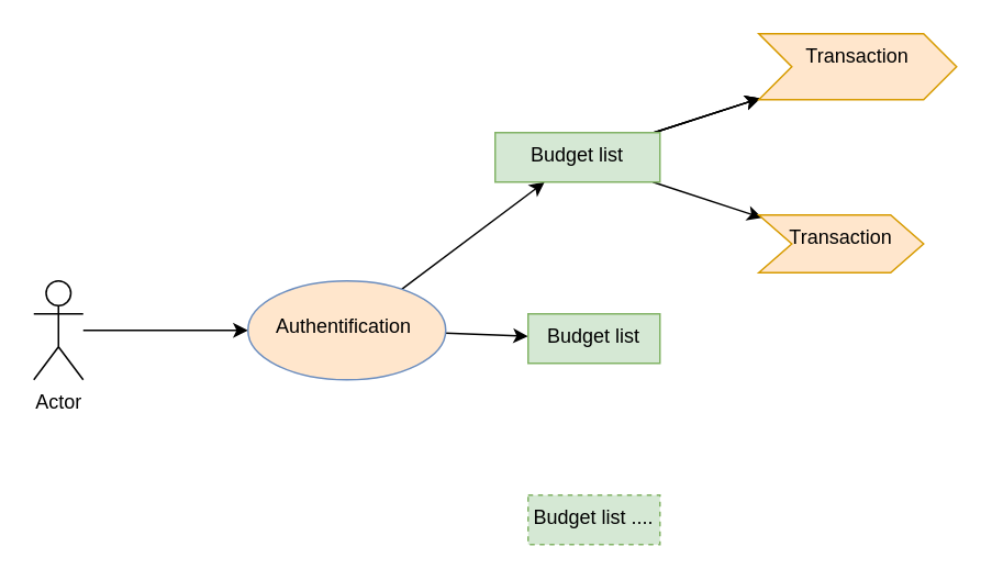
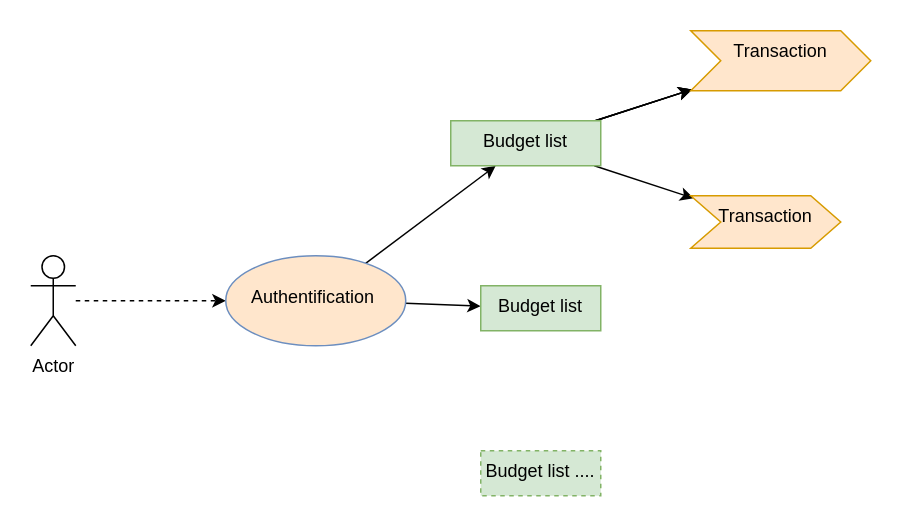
- <mxCell id="2" value="" style="edgeStyle=none;html=1;" edge="1" parent="1" source="3" target="6"><mxGeometry relative="1" as="geometry" /></mxCell>
+ <mxCell id="2" value="" style="edgeStyle=none;html=1;dashed=1;" edge="1" parent="1" source="3" target="6"><mxGeometry relative="1" as="geometry" /></mxCell>
